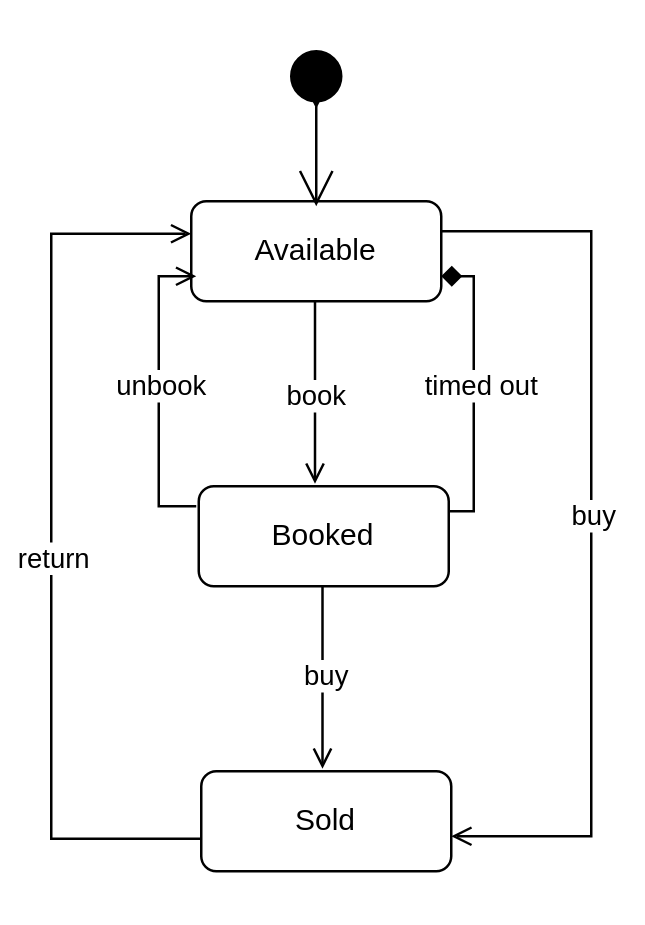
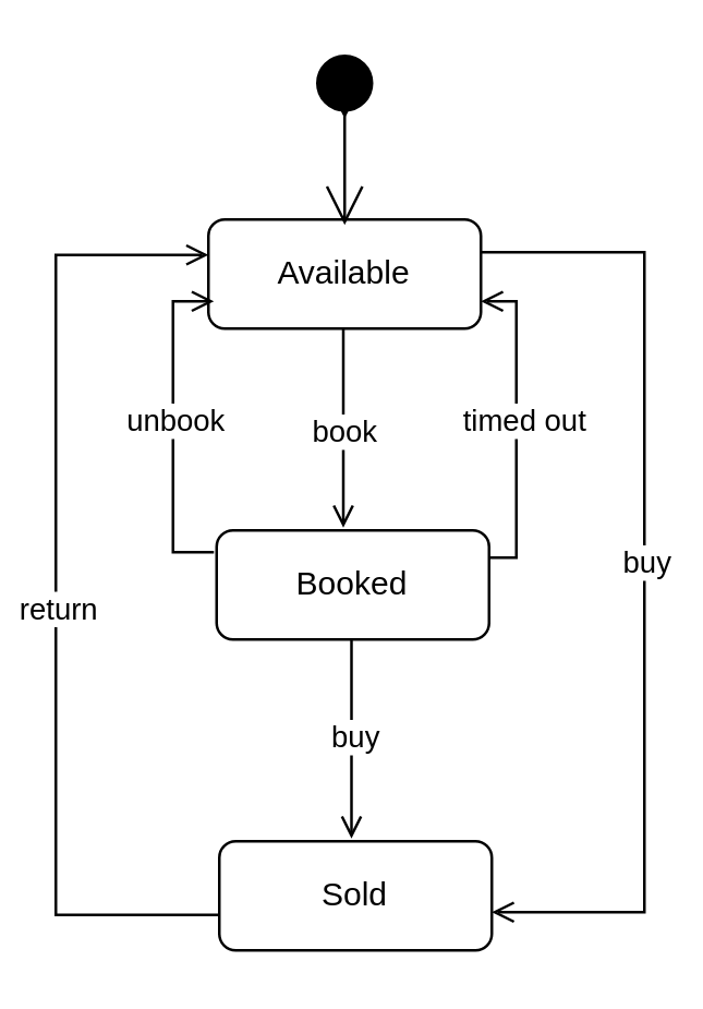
- <mxCell id="12" value="" style="strokeColor=inherit;fillColor=inherit;gradientColor=inherit;edgeStyle=orthogonalEdgeStyle;html=1;endArrow=diamond;rounded=0;exitX=1;exitY=0.25;exitDx=0;exitDy=0;entryX=1;entryY=0.75;entryDx=0;entryDy=0;movable=0;resizable=0;rotatable=0;deletable=0;editable=0;locked=1;connectable=0;" parent="1" source="10" target="2" edge="1"><mxGeometry relative="1" as="geometry"><mxPoint x="215.5" y="210" as="sourcePoint" /><mxPoint x="216" y="100" as="targetPoint" /></mxGeometry></mxCell>
+ <mxCell id="12" value="" style="strokeColor=inherit;fillColor=inherit;gradientColor=inherit;edgeStyle=orthogonalEdgeStyle;html=1;endArrow=open;rounded=0;exitX=1;exitY=0.25;exitDx=0;exitDy=0;entryX=1;entryY=0.75;entryDx=0;entryDy=0;movable=0;resizable=0;rotatable=0;deletable=0;editable=0;locked=1;connectable=0;" parent="1" source="10" target="2" edge="1"><mxGeometry relative="1" as="geometry"><mxPoint x="215.5" y="210" as="sourcePoint" /><mxPoint x="216" y="100" as="targetPoint" /></mxGeometry></mxCell>
